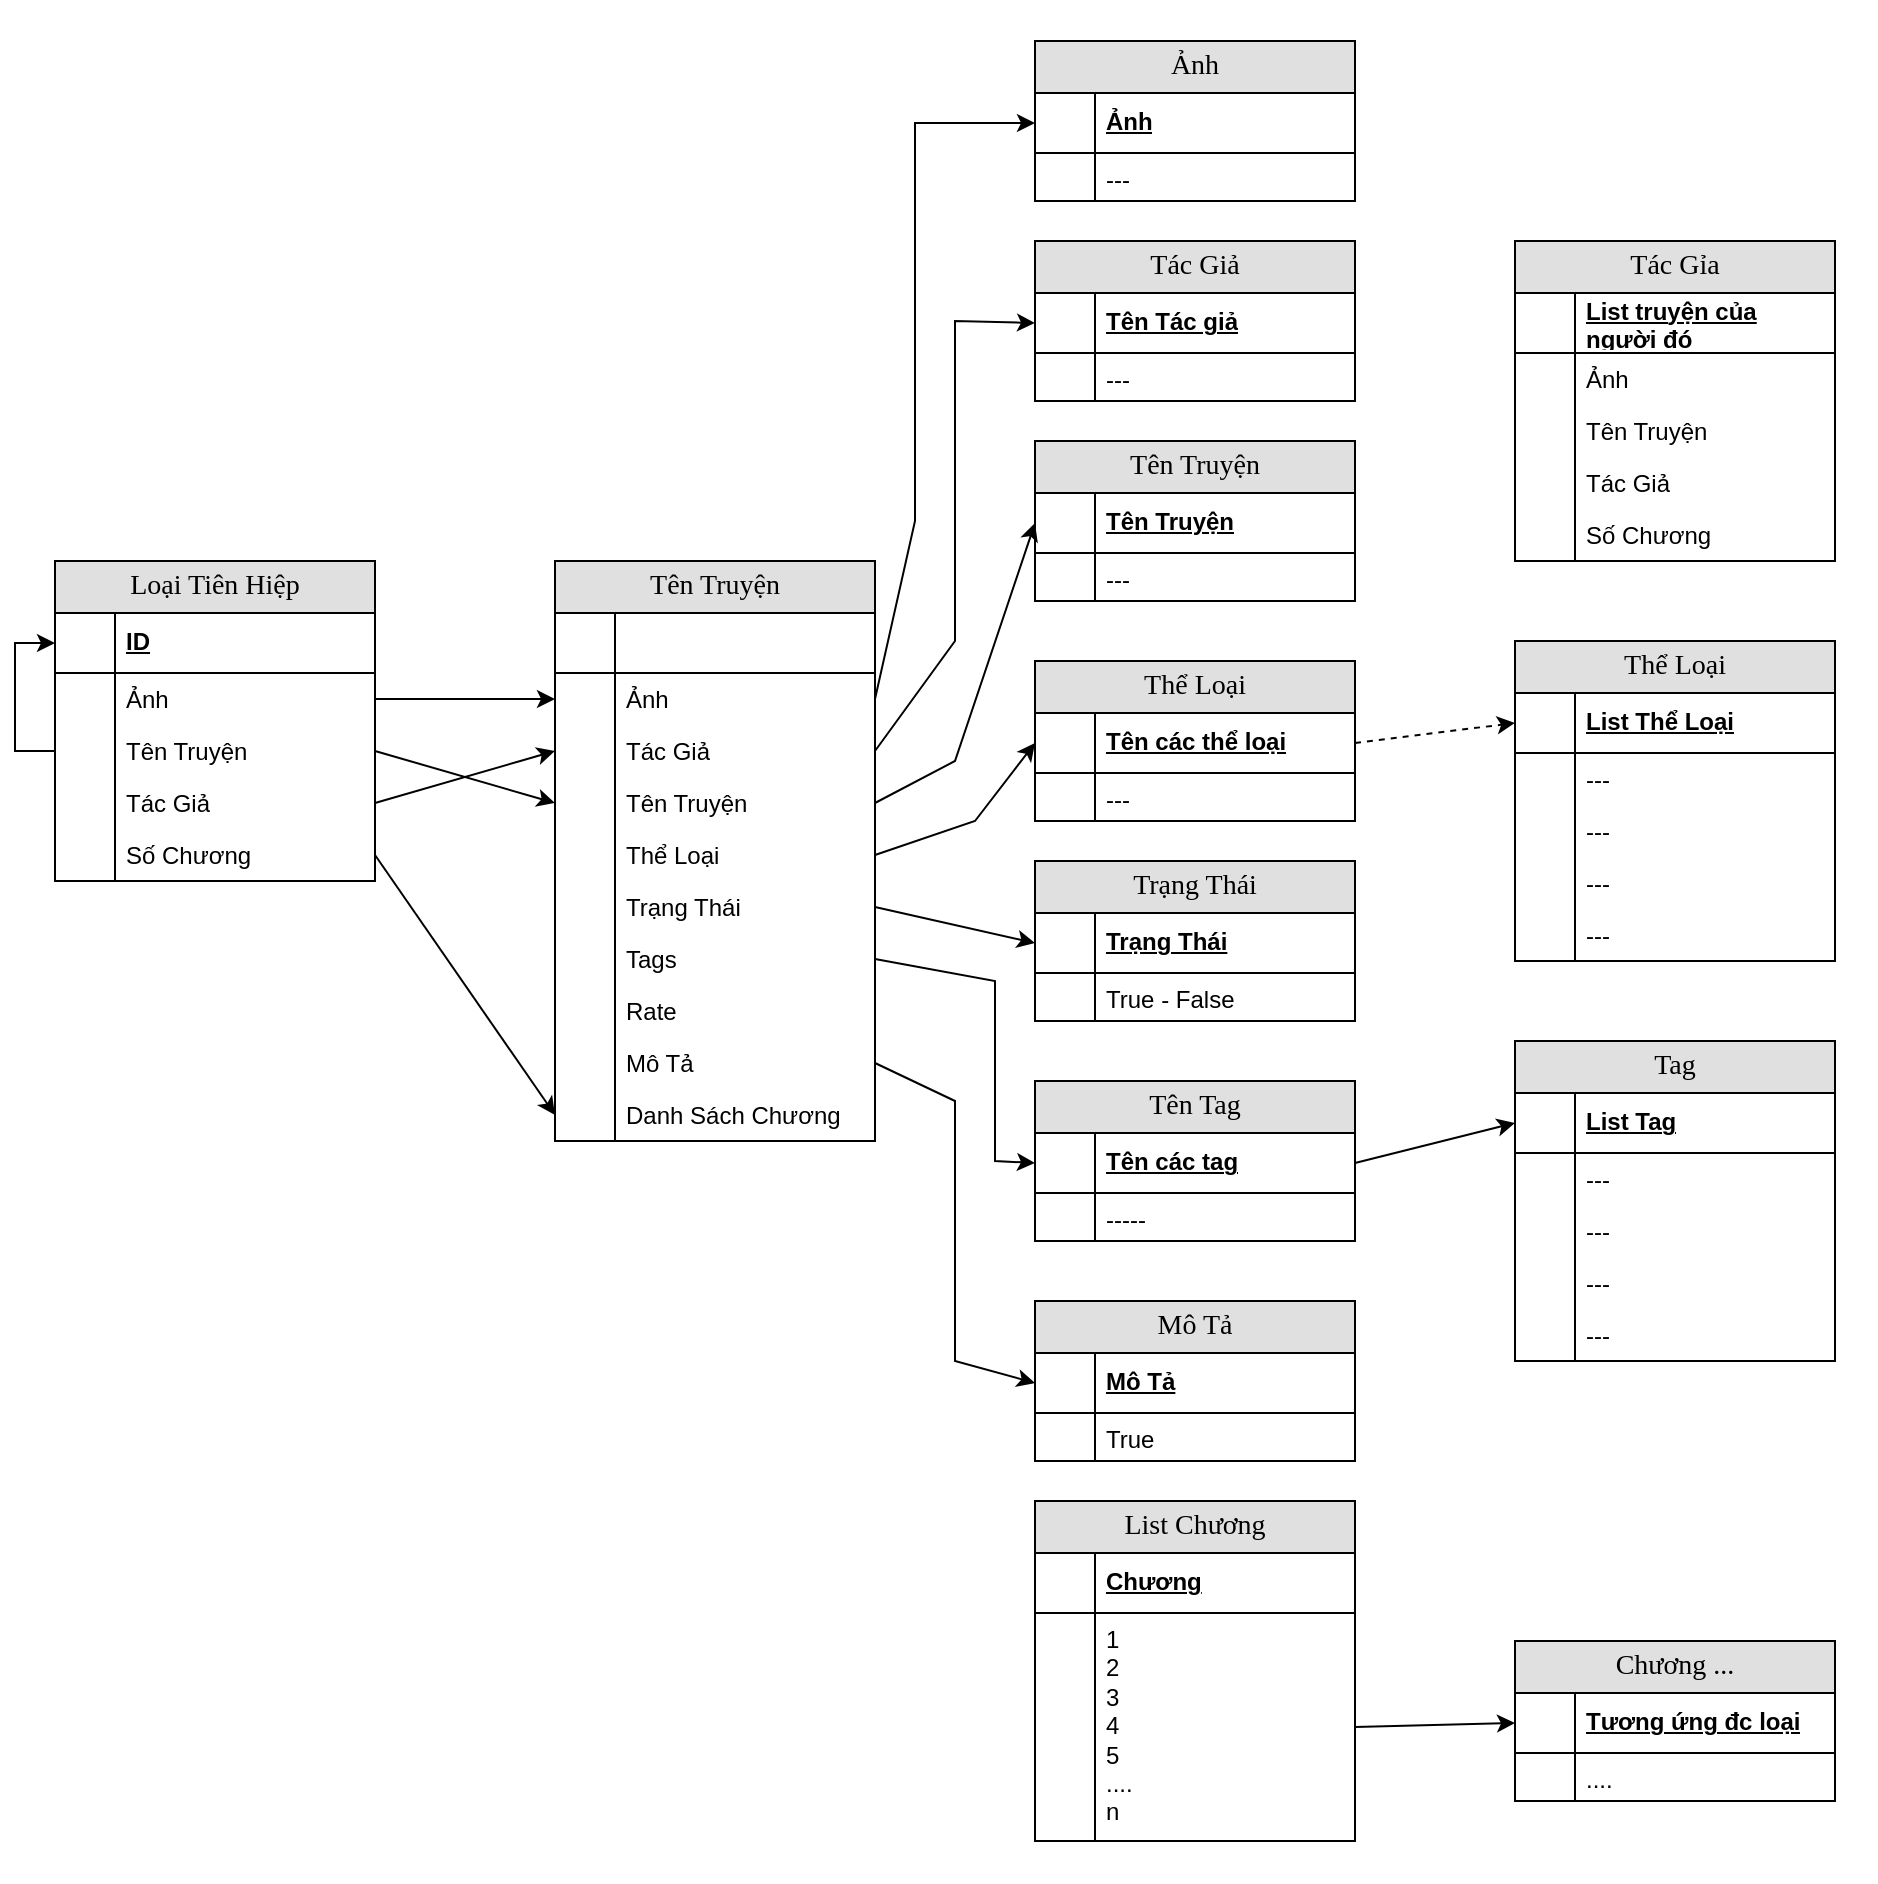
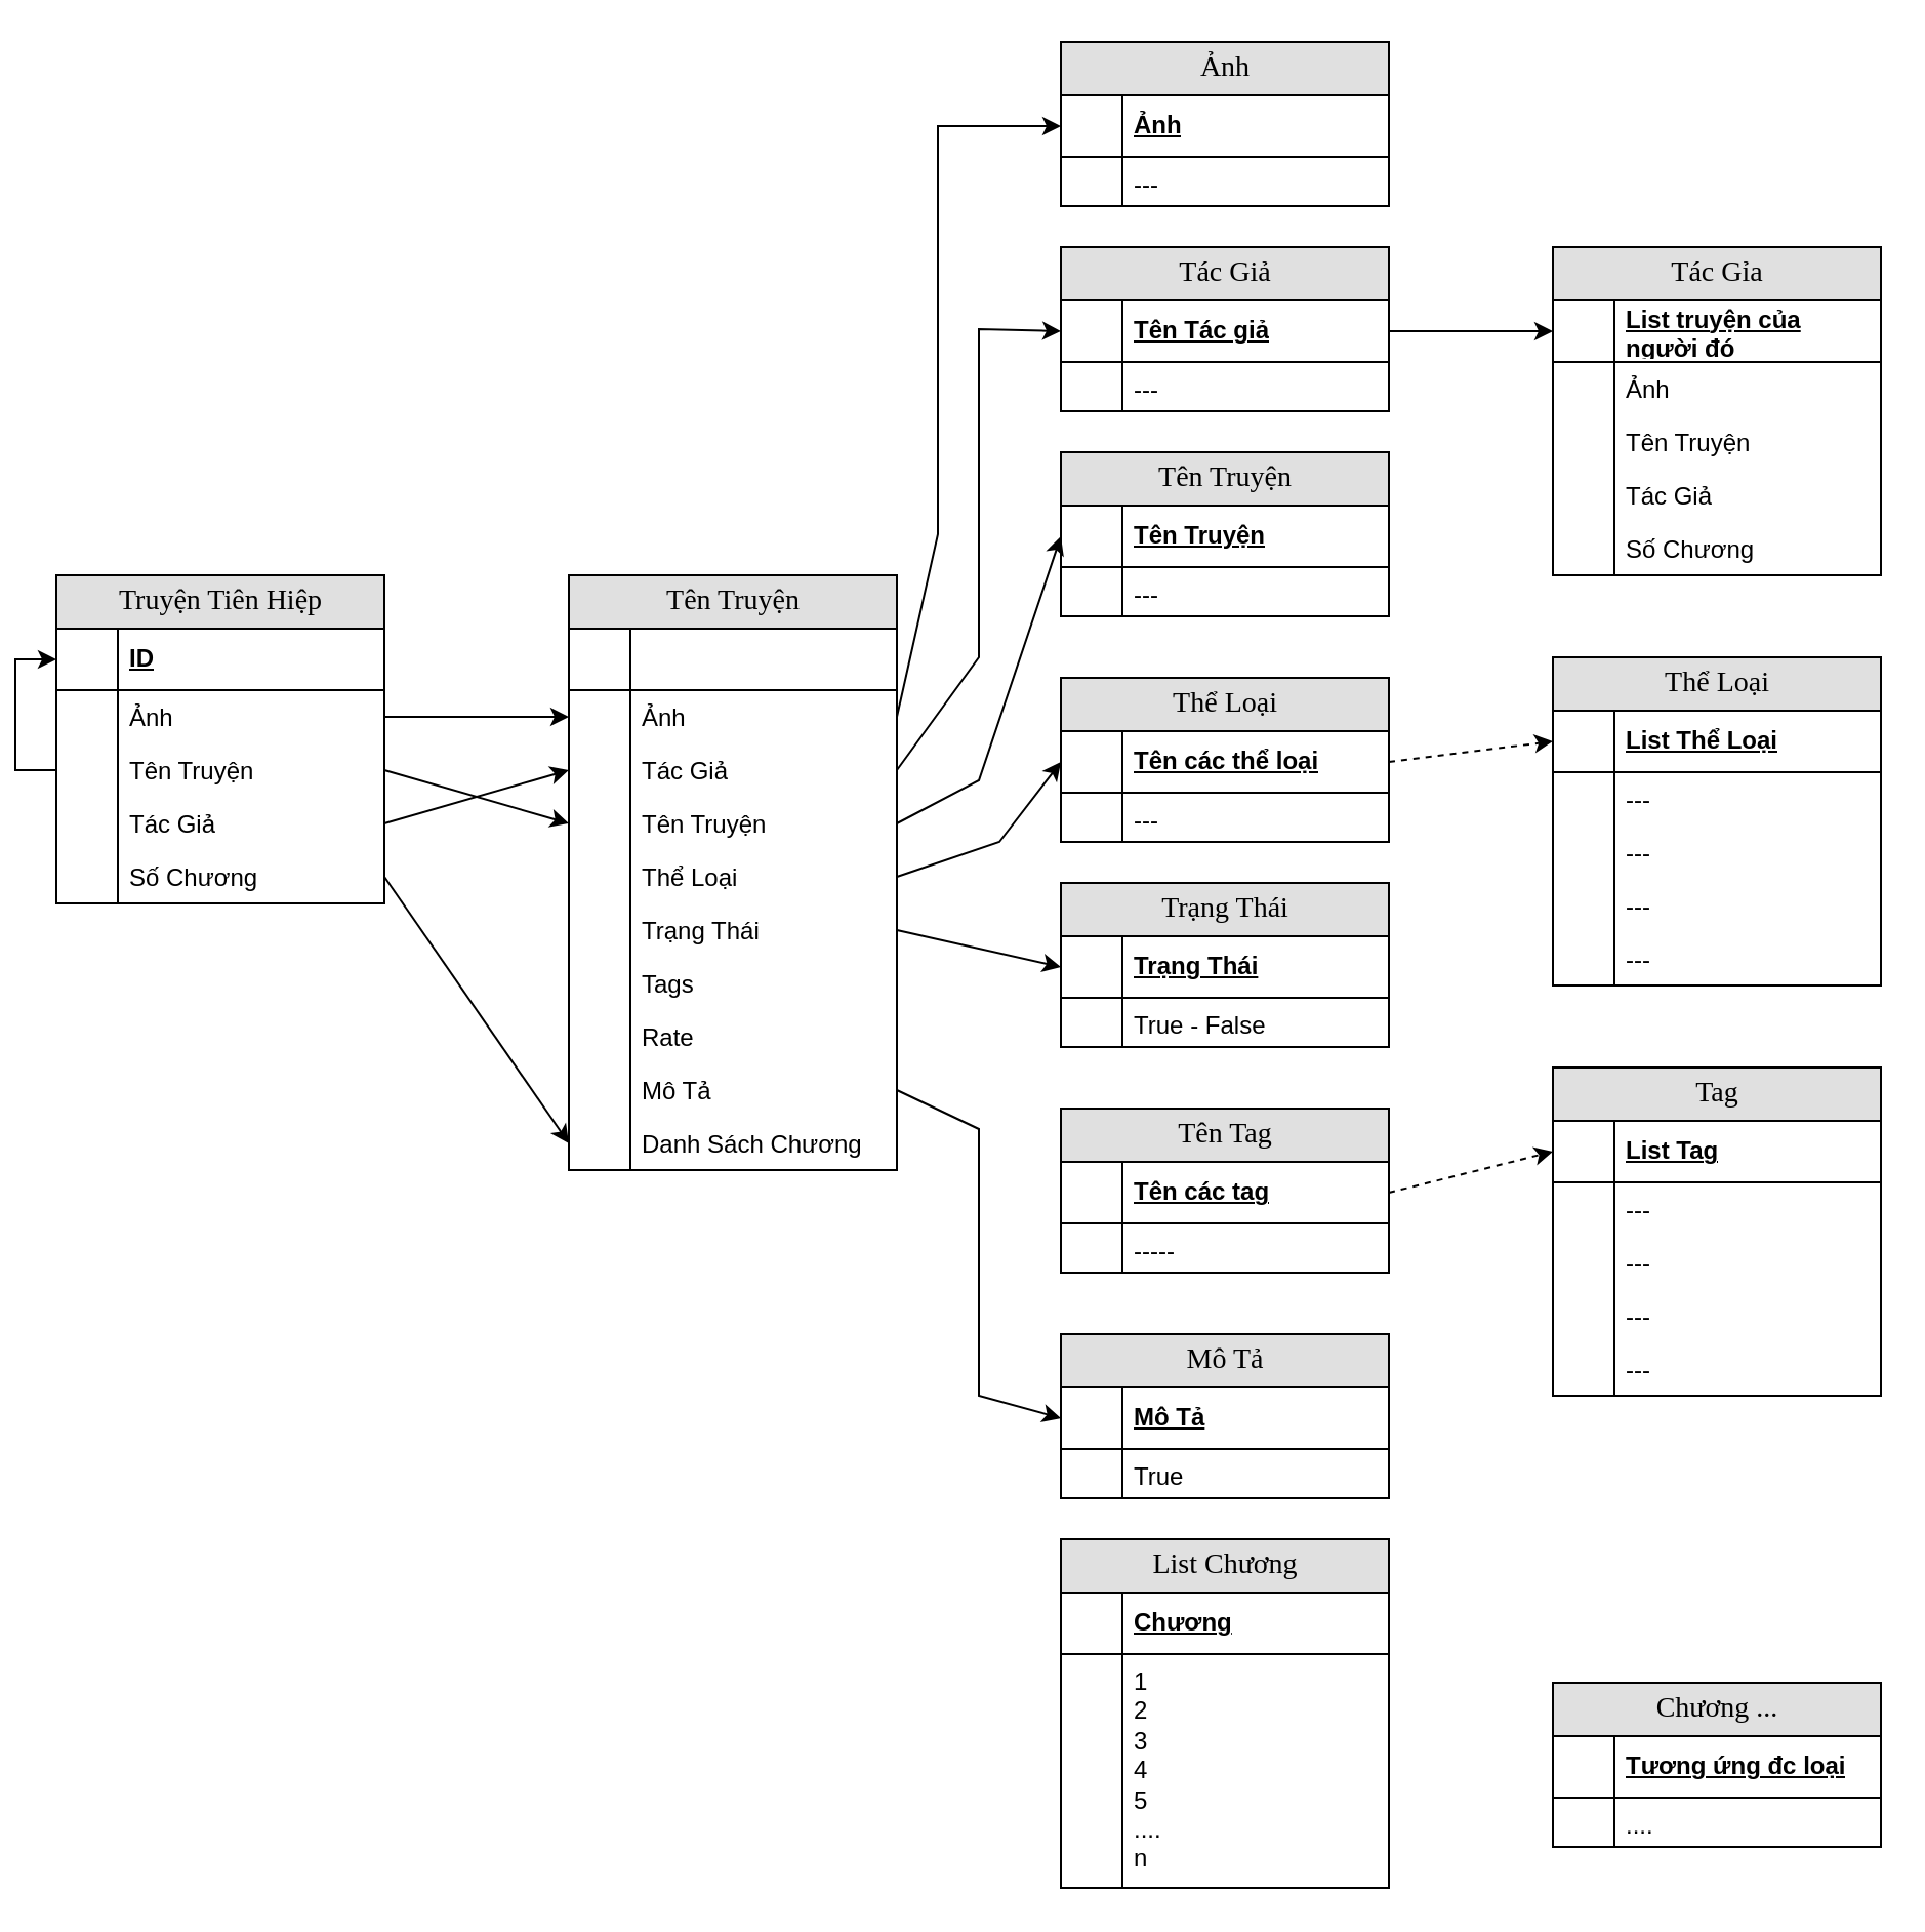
+ <mxCell id="115" value="" style="endArrow=classic;html=1;rounded=0;exitX=1;exitY=0.5;exitDx=0;exitDy=0;entryX=0;entryY=0.5;entryDx=0;entryDy=0;" parent="1" source="111" target="37" edge="1"><mxGeometry width="50" height="50" relative="1" as="geometry"><mxPoint x="670" y="180" as="sourcePoint" /><mxPoint x="720" y="130" as="targetPoint" /></mxGeometry></mxCell>
- <mxCell id="2" value="Loại Tiên Hiệp" style="swimlane;html=1;fontStyle=0;childLayout=stackLayout;horizontal=1;startSize=26;fillColor=#e0e0e0;horizontalStack=0;resizeParent=1;resizeLast=0;collapsible=1;marginBottom=0;swimlaneFillColor=#ffffff;align=center;rounded=0;shadow=0;comic=0;labelBackgroundColor=none;strokeWidth=1;fontFamily=Verdana;fontSize=14" parent="1" vertex="1"><mxGeometry x="20" y="280" width="160" height="160" as="geometry"><mxRectangle x="30" y="353" width="160" height="30" as="alternateBounds" /></mxGeometry></mxCell>
+ <mxCell id="2" value="Truyện Tiên Hiệp" style="swimlane;html=1;fontStyle=0;childLayout=stackLayout;horizontal=1;startSize=26;fillColor=#e0e0e0;horizontalStack=0;resizeParent=1;resizeLast=0;collapsible=1;marginBottom=0;swimlaneFillColor=#ffffff;align=center;rounded=0;shadow=0;comic=0;labelBackgroundColor=none;strokeWidth=1;fontFamily=Verdana;fontSize=14" parent="1" vertex="1"><mxGeometry x="20" y="280" width="160" height="160" as="geometry"><mxRectangle x="30" y="353" width="160" height="30" as="alternateBounds" /></mxGeometry></mxCell>
- <mxCell id="71" value="" style="endArrow=classic;html=1;rounded=0;exitX=1;exitY=0.5;exitDx=0;exitDy=0;entryX=0;entryY=0.5;entryDx=0;entryDy=0;" parent="1" source="27" target="123" edge="1"><mxGeometry width="50" height="50" relative="1" as="geometry"><mxPoint x="440" y="437" as="sourcePoint" /><mxPoint x="500" y="630" as="targetPoint" /><Array as="points"><mxPoint x="490" y="490" /><mxPoint x="490" y="580" /></Array></mxGeometry></mxCell>
- <mxCell id="127" value="" style="endArrow=classic;html=1;rounded=0;exitX=1;exitY=0.5;exitDx=0;exitDy=0;entryX=0;entryY=0.5;entryDx=0;entryDy=0;" parent="1" source="123" target="60" edge="1"><mxGeometry width="50" height="50" relative="1" as="geometry"><mxPoint x="700" y="630" as="sourcePoint" /><mxPoint x="750" y="580" as="targetPoint" /></mxGeometry></mxCell>
+ <mxCell id="127" value="" style="endArrow=classic;html=1;rounded=0;exitX=1;exitY=0.5;exitDx=0;exitDy=0;entryX=0;entryY=0.5;entryDx=0;entryDy=0;dashed=1;" parent="1" source="123" target="60" edge="1"><mxGeometry width="50" height="50" relative="1" as="geometry"><mxPoint x="700" y="630" as="sourcePoint" /><mxPoint x="750" y="580" as="targetPoint" /></mxGeometry></mxCell>
- <mxCell id="109" value="" style="endArrow=classic;html=1;rounded=0;exitX=1;exitY=0.5;exitDx=0;exitDy=0;entryX=0;entryY=0.5;entryDx=0;entryDy=0;" parent="1" source="102" target="105" edge="1"><mxGeometry width="50" height="50" relative="1" as="geometry"><mxPoint x="440" y="377" as="sourcePoint" /><mxPoint x="520" y="365" as="targetPoint" /></mxGeometry></mxCell>
